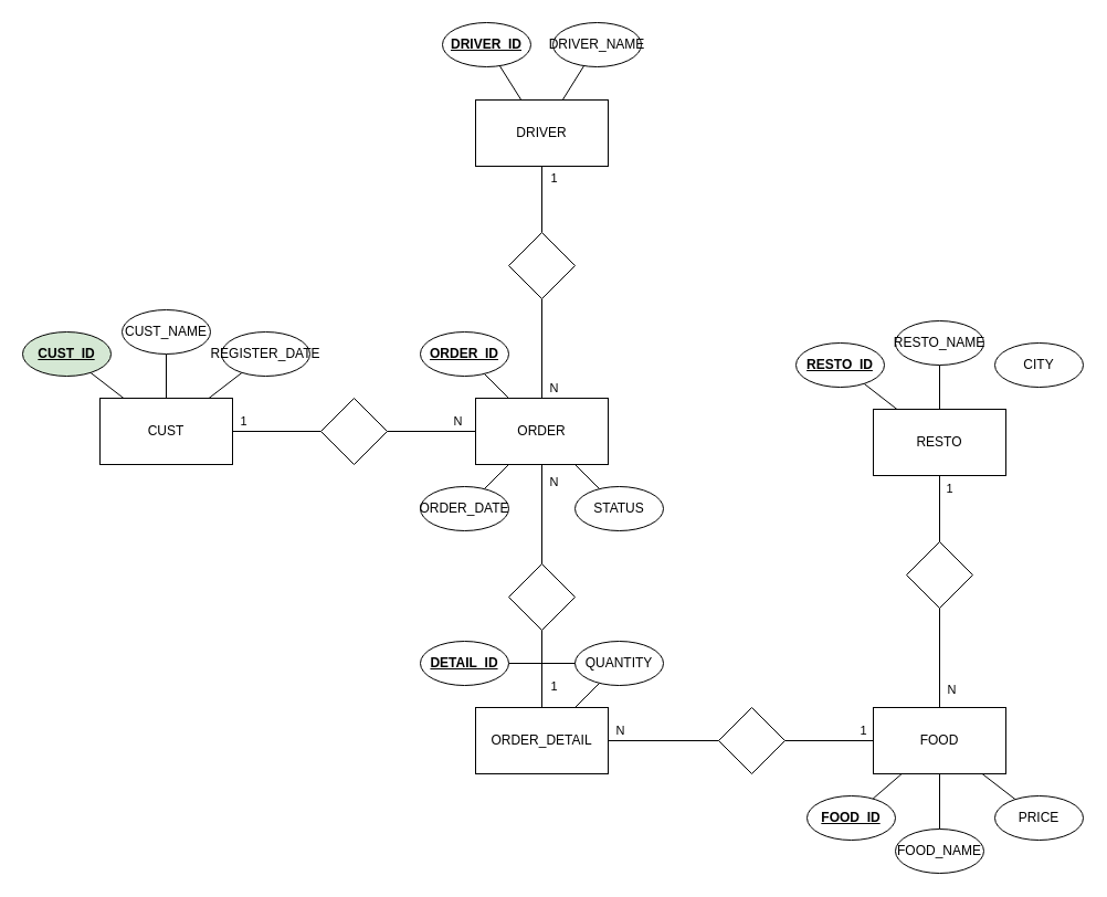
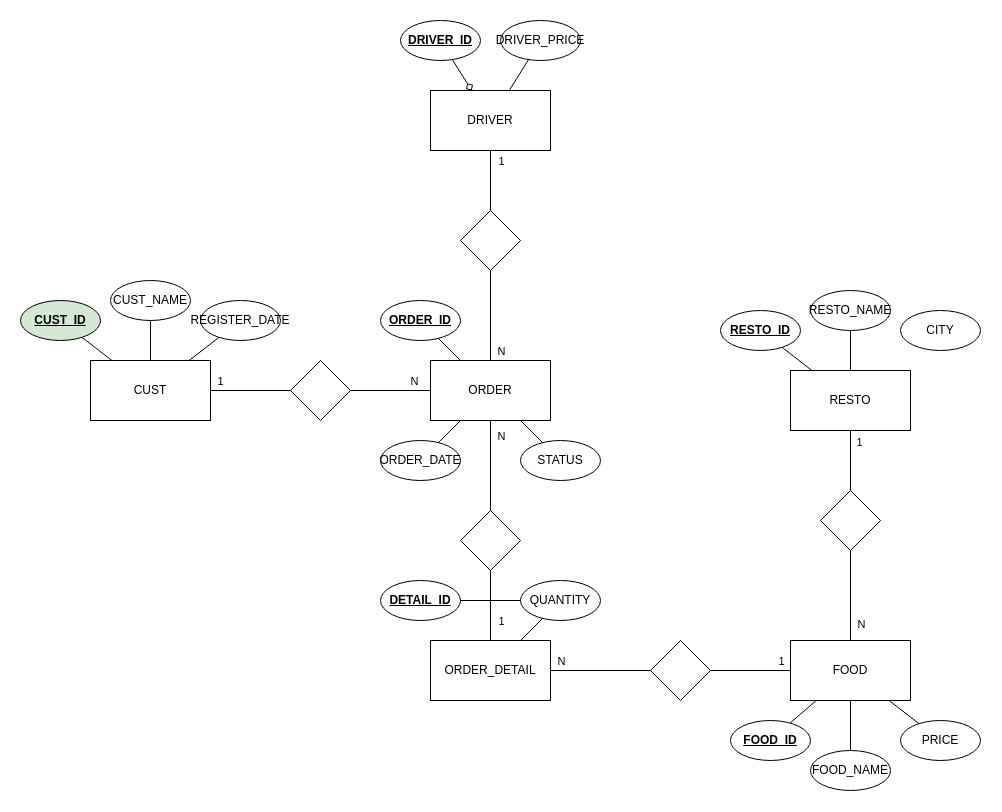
- <mxCell id="42" value="DRIVER_NAME" style="ellipse;whiteSpace=wrap;html=1;align=center;" vertex="1" parent="1"><mxGeometry x="500" y="20" width="80" height="40" as="geometry" /></mxCell>
+ <mxCell id="42" value="DRIVER_PRICE" style="ellipse;whiteSpace=wrap;html=1;align=center;" vertex="1" parent="1"><mxGeometry x="500" y="20" width="80" height="40" as="geometry" /></mxCell>
- <mxCell id="40" style="rounded=0;orthogonalLoop=1;jettySize=auto;html=1;endArrow=none;endFill=0;" edge="1" parent="1" source="41" target="8"><mxGeometry relative="1" as="geometry"><mxPoint x="390" y="40" as="targetPoint" /></mxGeometry></mxCell>
+ <mxCell id="40" style="rounded=0;orthogonalLoop=1;jettySize=auto;html=1;endArrow=diamond;endFill=0;" edge="1" parent="1" source="41" target="8"><mxGeometry relative="1" as="geometry"><mxPoint x="390" y="40" as="targetPoint" /></mxGeometry></mxCell>
